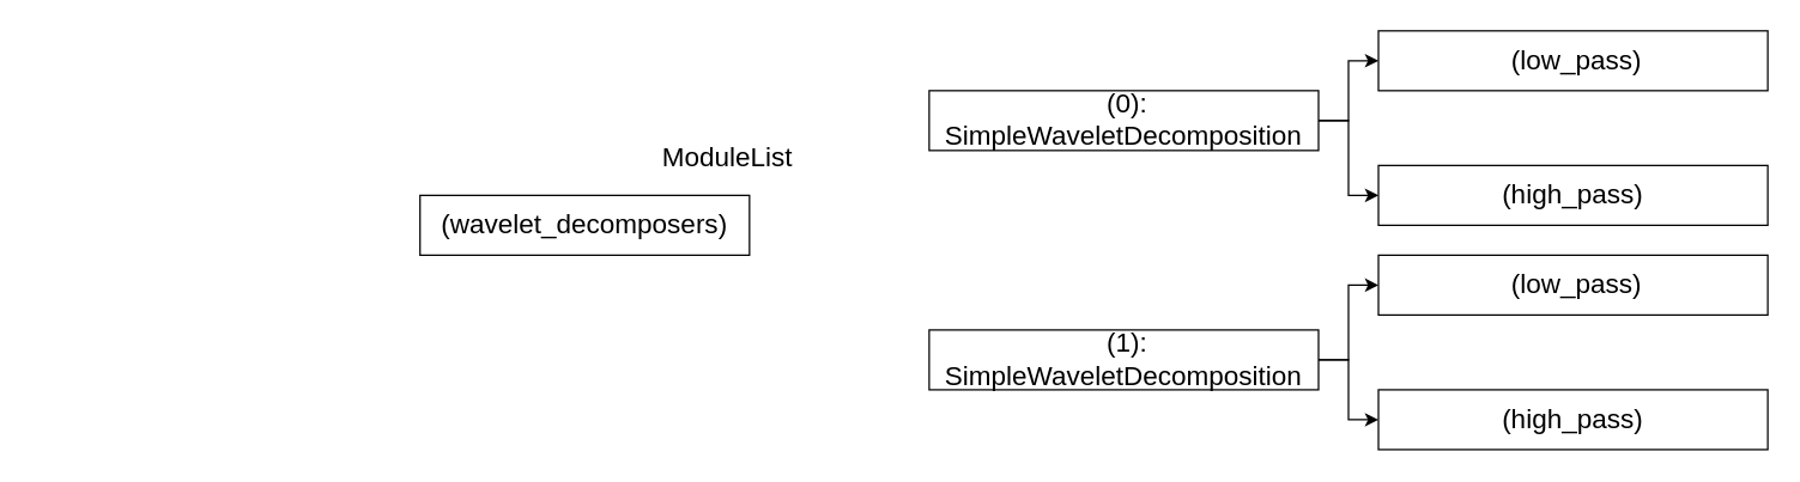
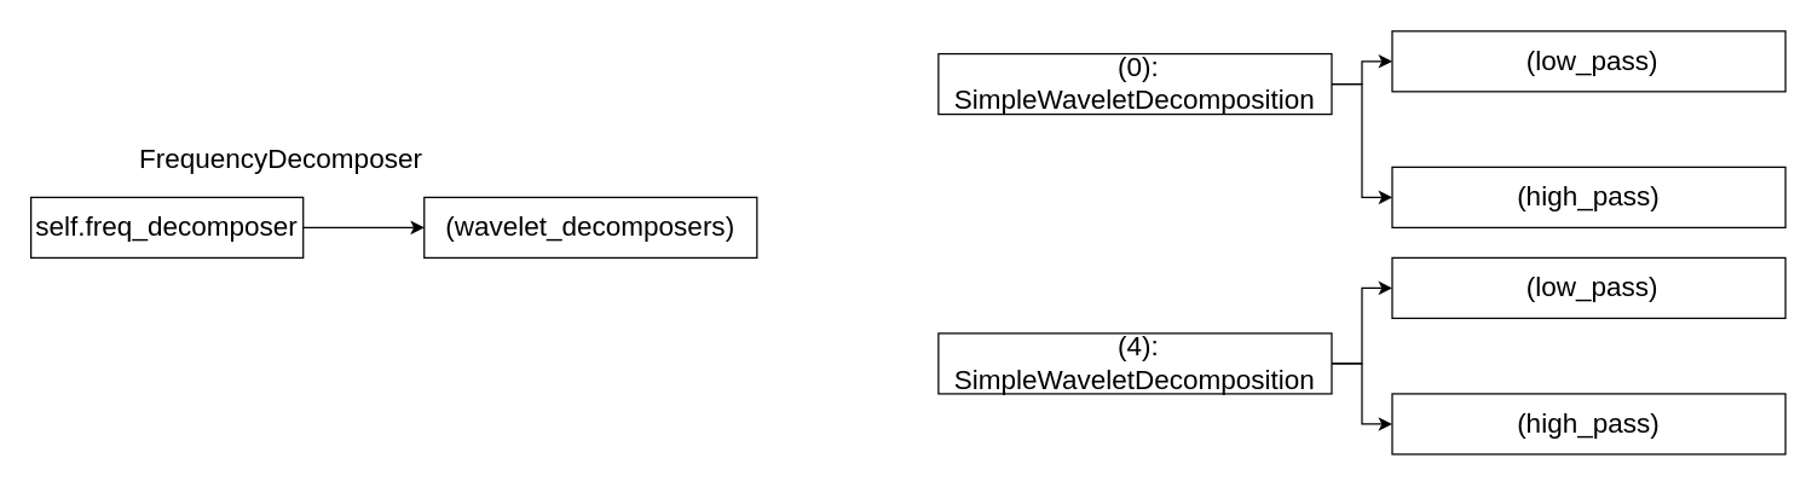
- <mxCell id="9" value="&amp;nbsp;(0): SimpleWaveletDecomposition" style="text;html=1;align=center;verticalAlign=middle;whiteSpace=wrap;rounded=0;fontSize=18;strokeColor=default;" vertex="1" parent="1"><mxGeometry x="620" y="60" width="260" height="40" as="geometry" /></mxCell>
+ <mxCell id="9" value="&amp;nbsp;(0): SimpleWaveletDecomposition" style="text;html=1;align=center;verticalAlign=middle;whiteSpace=wrap;rounded=0;fontSize=18;strokeColor=default;" vertex="1" parent="1"><mxGeometry x="620" y="35" width="260" height="40" as="geometry" /></mxCell>
+ <mxCell id="4" value="&lt;span style=&quot;white-space: normal;&quot;&gt;FrequencyDecomposer&lt;/span&gt;" style="text;html=1;align=center;verticalAlign=middle;resizable=0;points=[];autosize=1;strokeColor=none;fillColor=none;fontFamily=Helvetica;fontSize=18;fontColor=default;" vertex="1" parent="1"><mxGeometry x="80" y="90" width="210" height="30" as="geometry" /></mxCell>
- <mxCell id="6" value="ModuleList" style="text;html=1;align=center;verticalAlign=middle;resizable=0;points=[];autosize=1;strokeColor=none;fillColor=none;fontFamily=Helvetica;fontSize=18;fontColor=default;" vertex="1" parent="1"><mxGeometry x="430" y="90" width="110" height="30" as="geometry" /></mxCell>
+ <mxCell id="3" value="self.freq_decomposer" style="text;html=1;align=center;verticalAlign=middle;whiteSpace=wrap;rounded=0;fontSize=18;strokeColor=default;" vertex="1" parent="1"><mxGeometry x="20" y="130" width="180" height="40" as="geometry" /></mxCell>
+ <mxCell id="2" value="" style="edgeStyle=orthogonalEdgeStyle;rounded=0;orthogonalLoop=1;jettySize=auto;html=1;fontFamily=Helvetica;fontSize=18;fontColor=default;" edge="1" parent="1" source="3" target="5"><mxGeometry relative="1" as="geometry" /></mxCell>
- <mxCell id="12" value="&amp;nbsp;(1): SimpleWaveletDecomposition" style="text;html=1;align=center;verticalAlign=middle;whiteSpace=wrap;rounded=0;fontSize=18;strokeColor=default;" vertex="1" parent="1"><mxGeometry x="620" y="220" width="260" height="40" as="geometry" /></mxCell>
+ <mxCell id="12" value="&amp;nbsp;(4): SimpleWaveletDecomposition" style="text;html=1;align=center;verticalAlign=middle;whiteSpace=wrap;rounded=0;fontSize=18;strokeColor=default;" vertex="1" parent="1"><mxGeometry x="620" y="220" width="260" height="40" as="geometry" /></mxCell>
